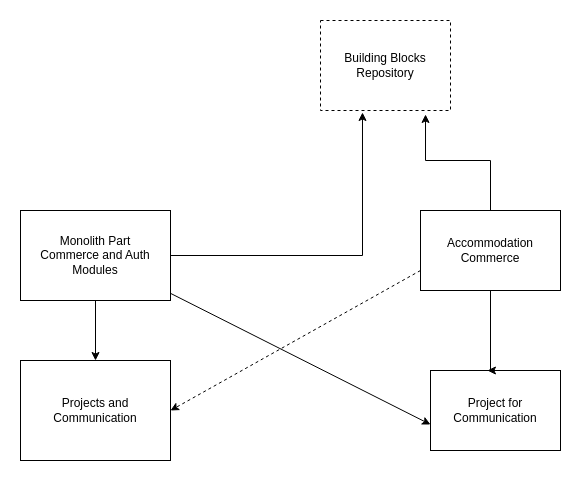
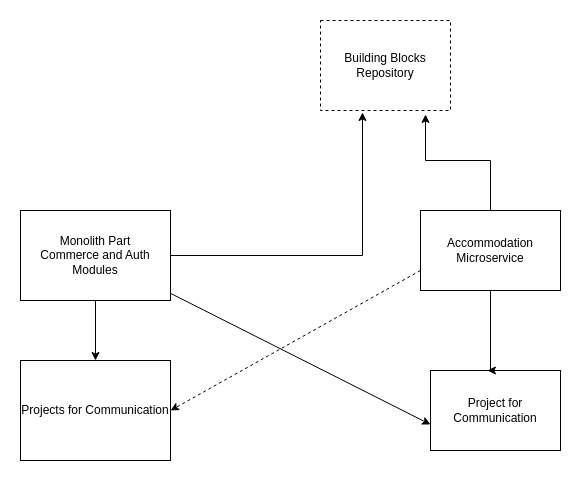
- <mxCell id="6" value="Accommodation Commerce" style="rounded=0;whiteSpace=wrap;html=1;" vertex="1" parent="1"><mxGeometry x="420" y="210" width="140" height="80" as="geometry" /></mxCell>
+ <mxCell id="6" value="Accommodation Microservice" style="rounded=0;whiteSpace=wrap;html=1;" vertex="1" parent="1"><mxGeometry x="420" y="210" width="140" height="80" as="geometry" /></mxCell>
- <mxCell id="5" value="Projects and Communication" style="rounded=0;whiteSpace=wrap;html=1;" vertex="1" parent="1"><mxGeometry x="20" y="360" width="150" height="100" as="geometry" /></mxCell>
+ <mxCell id="5" value="Projects for Communication" style="rounded=0;whiteSpace=wrap;html=1;" vertex="1" parent="1"><mxGeometry x="20" y="360" width="150" height="100" as="geometry" /></mxCell>
